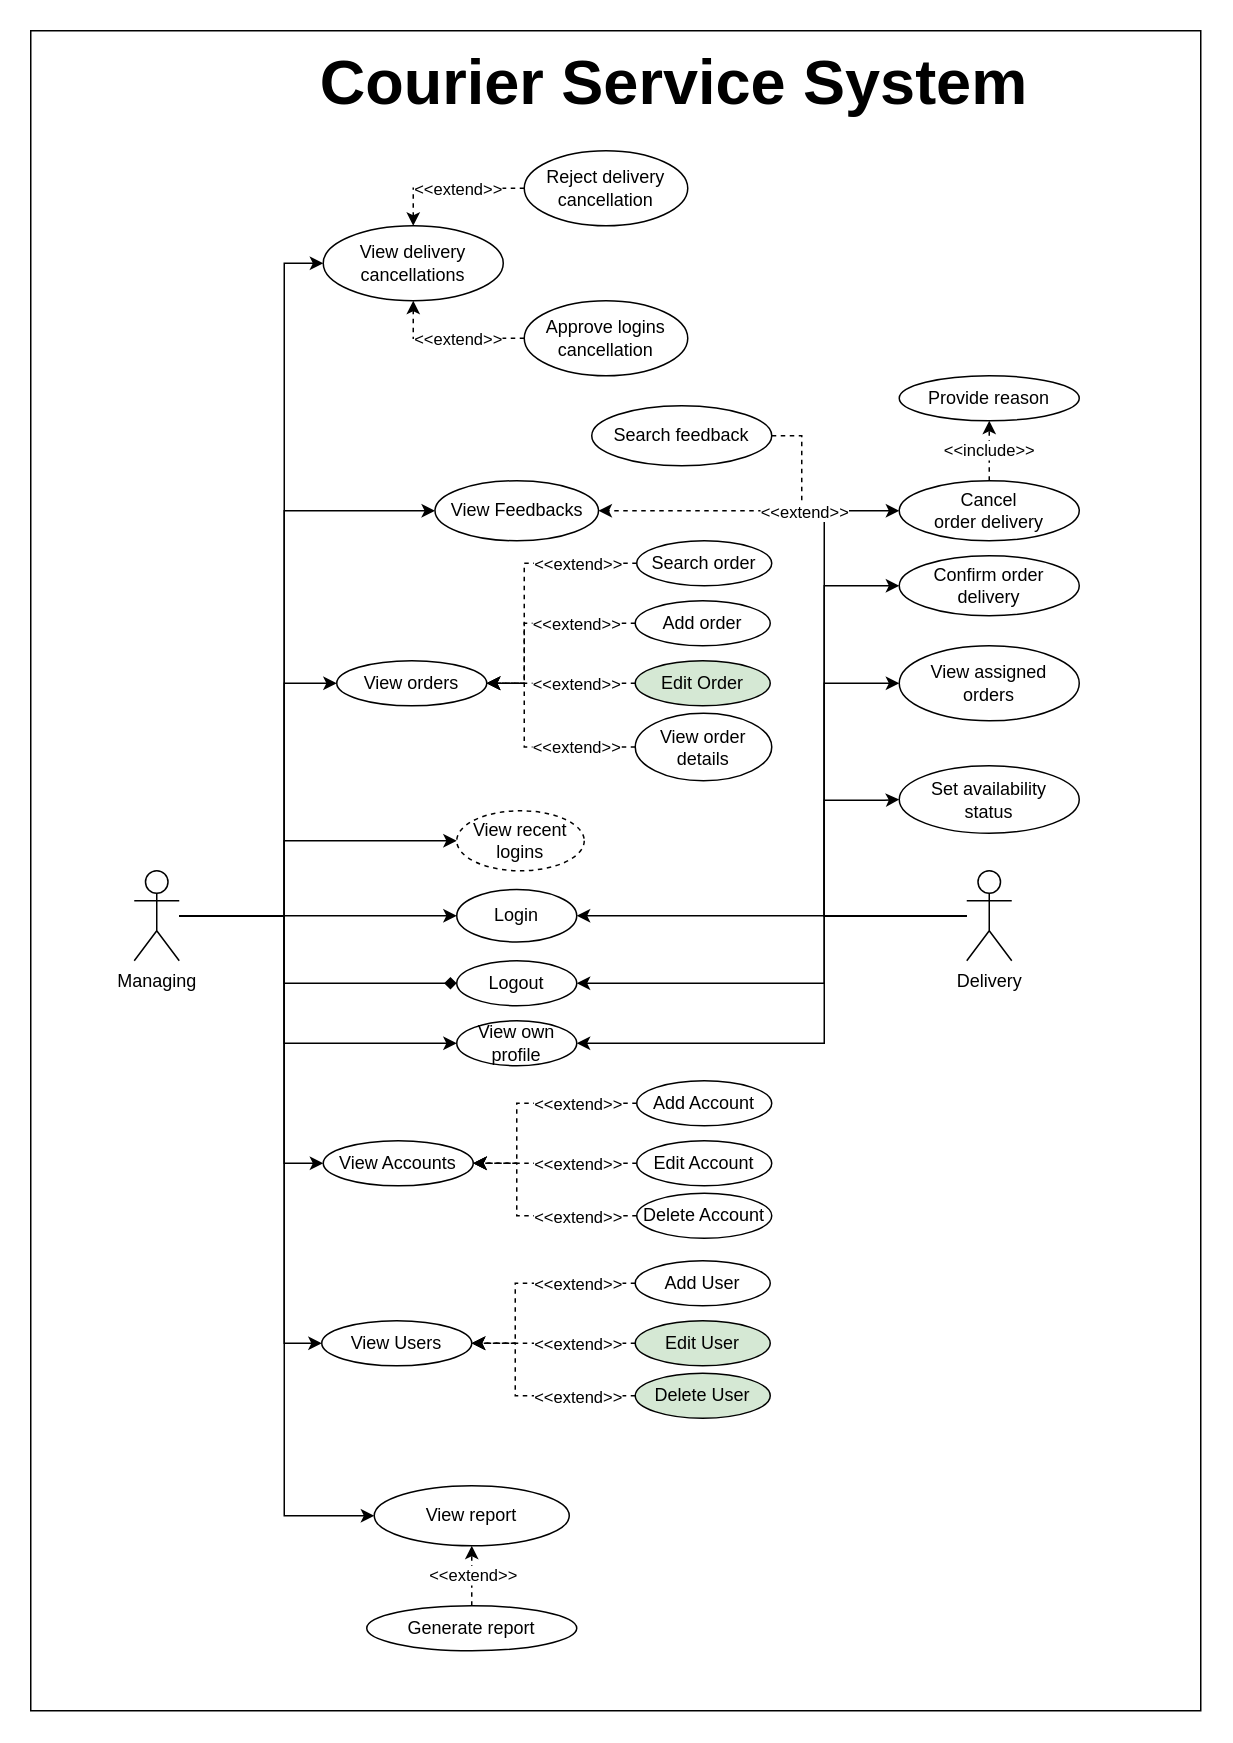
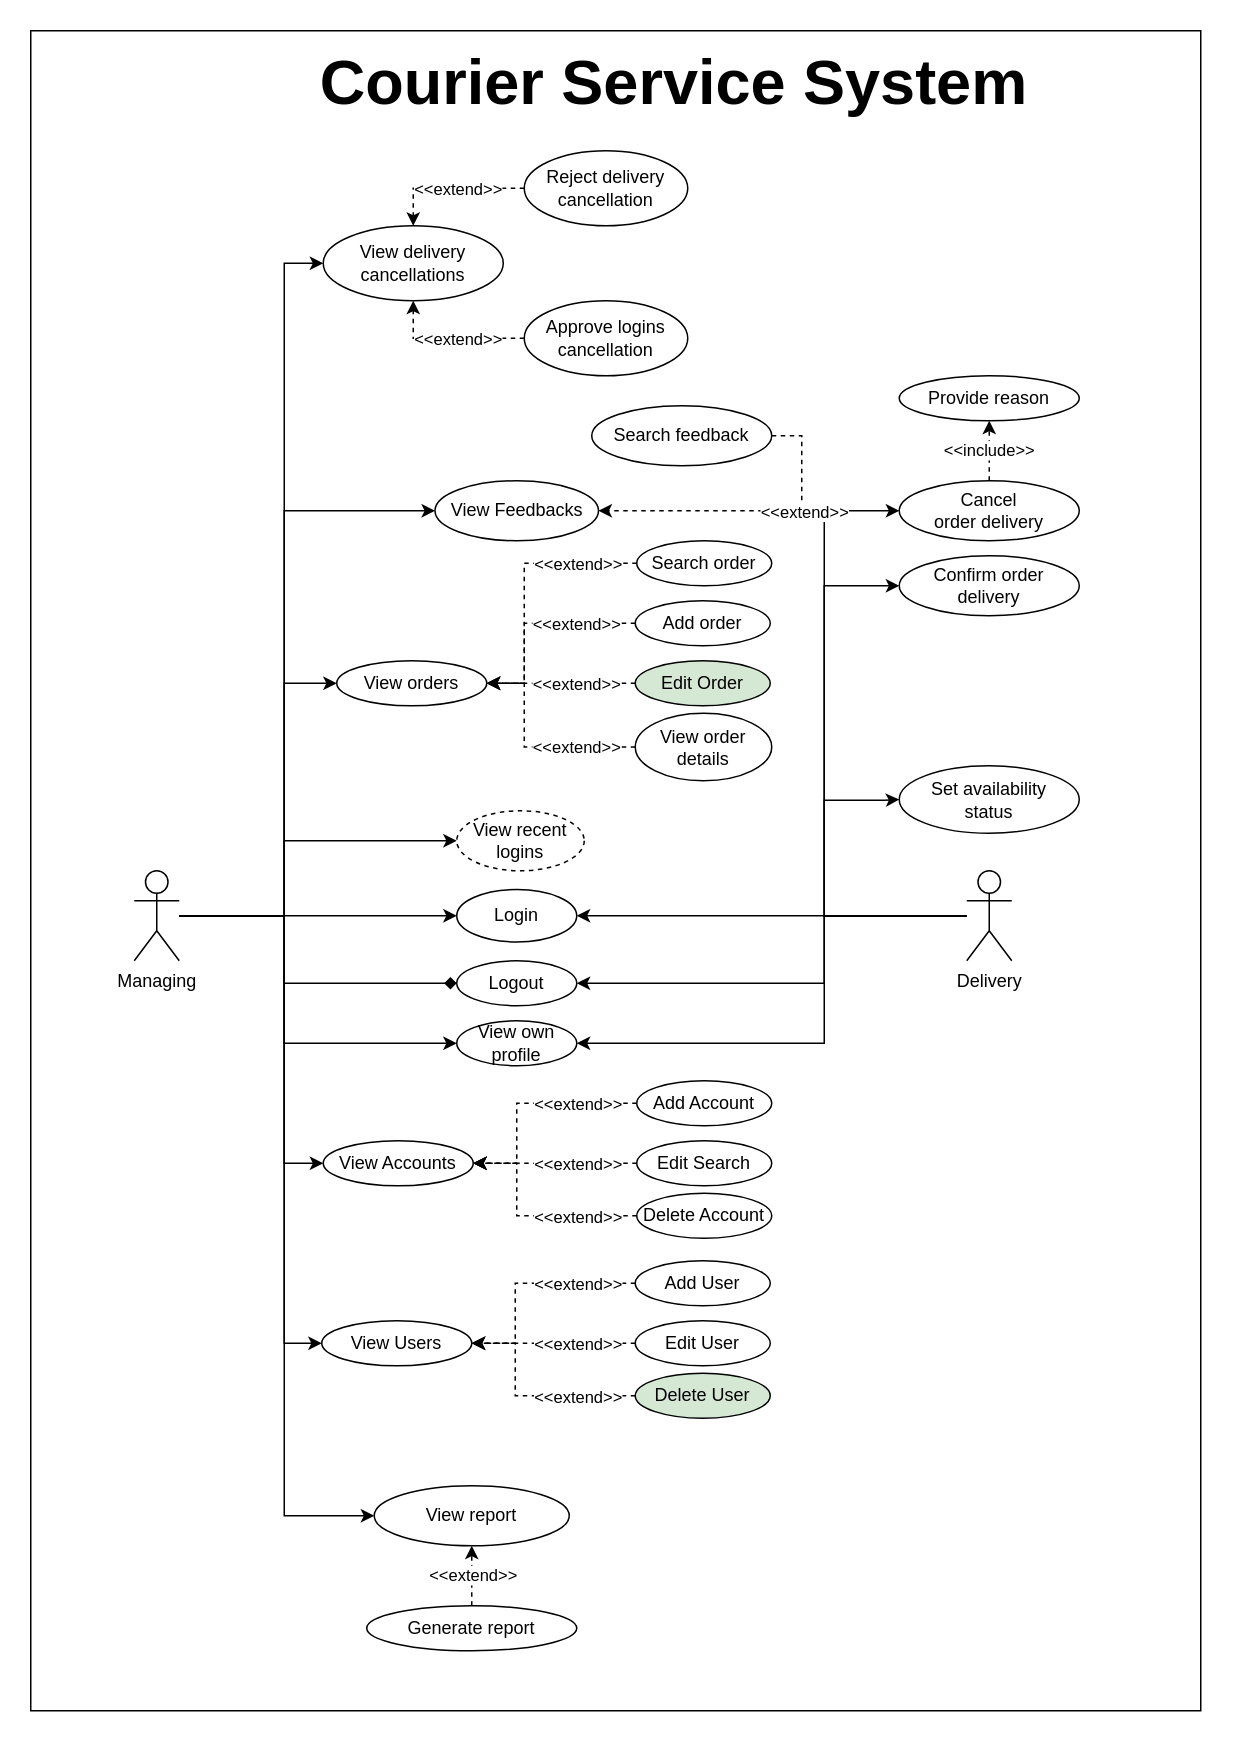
- <mxCell id="18" style="edgeStyle=orthogonalEdgeStyle;rounded=0;orthogonalLoop=1;jettySize=auto;html=1;entryX=0;entryY=0.5;entryDx=0;entryDy=0;" edge="1" parent="1" source="21" target="65"><mxGeometry relative="1" as="geometry"><Array as="points"><mxPoint x="549" y="610" /><mxPoint x="549" y="455" /></Array></mxGeometry></mxCell>
- <mxCell id="65" value="View assigned &lt;br&gt;orders" style="ellipse;whiteSpace=wrap;html=1;" vertex="1" parent="1"><mxGeometry x="599" y="430" width="120" height="50" as="geometry" /></mxCell>
- <mxCell id="31" value="Edit Account" style="ellipse;whiteSpace=wrap;html=1;" vertex="1" parent="1"><mxGeometry x="424" y="760" width="90" height="30" as="geometry" /></mxCell>
+ <mxCell id="31" value="Edit Search" style="ellipse;whiteSpace=wrap;html=1;" vertex="1" parent="1"><mxGeometry x="424" y="760" width="90" height="30" as="geometry" /></mxCell>
- <mxCell id="41" value="Edit User" style="ellipse;whiteSpace=wrap;html=1;fillColor=#d5e8d4;" vertex="1" parent="1"><mxGeometry x="423" y="880" width="90" height="30" as="geometry" /></mxCell>
+ <mxCell id="41" value="Edit User" style="ellipse;whiteSpace=wrap;html=1;" vertex="1" parent="1"><mxGeometry x="423" y="880" width="90" height="30" as="geometry" /></mxCell>
